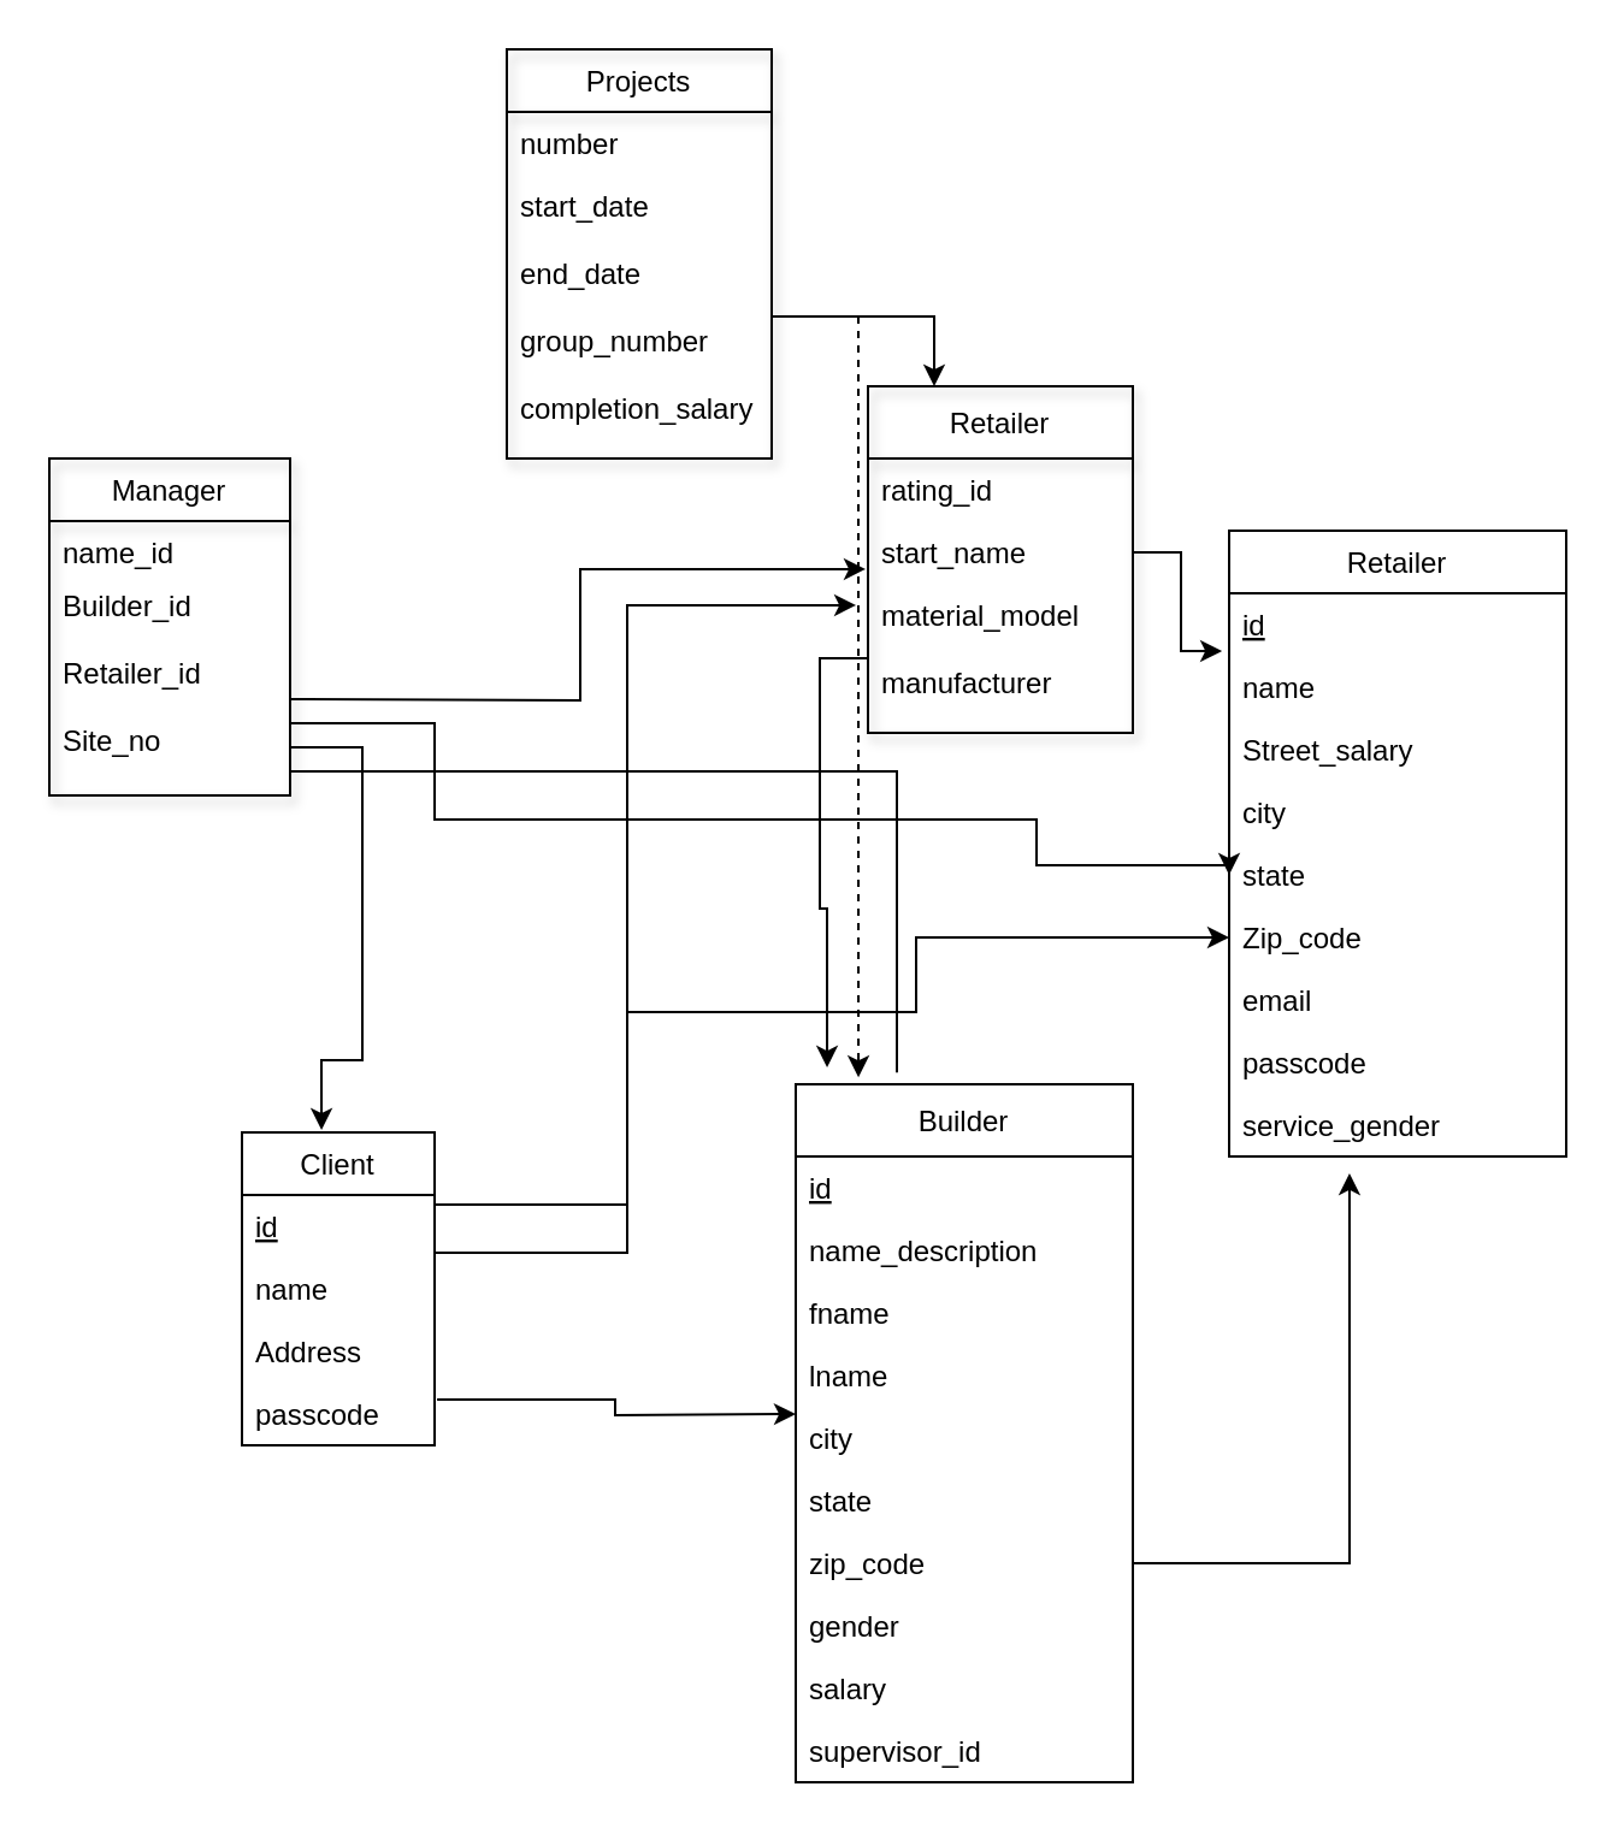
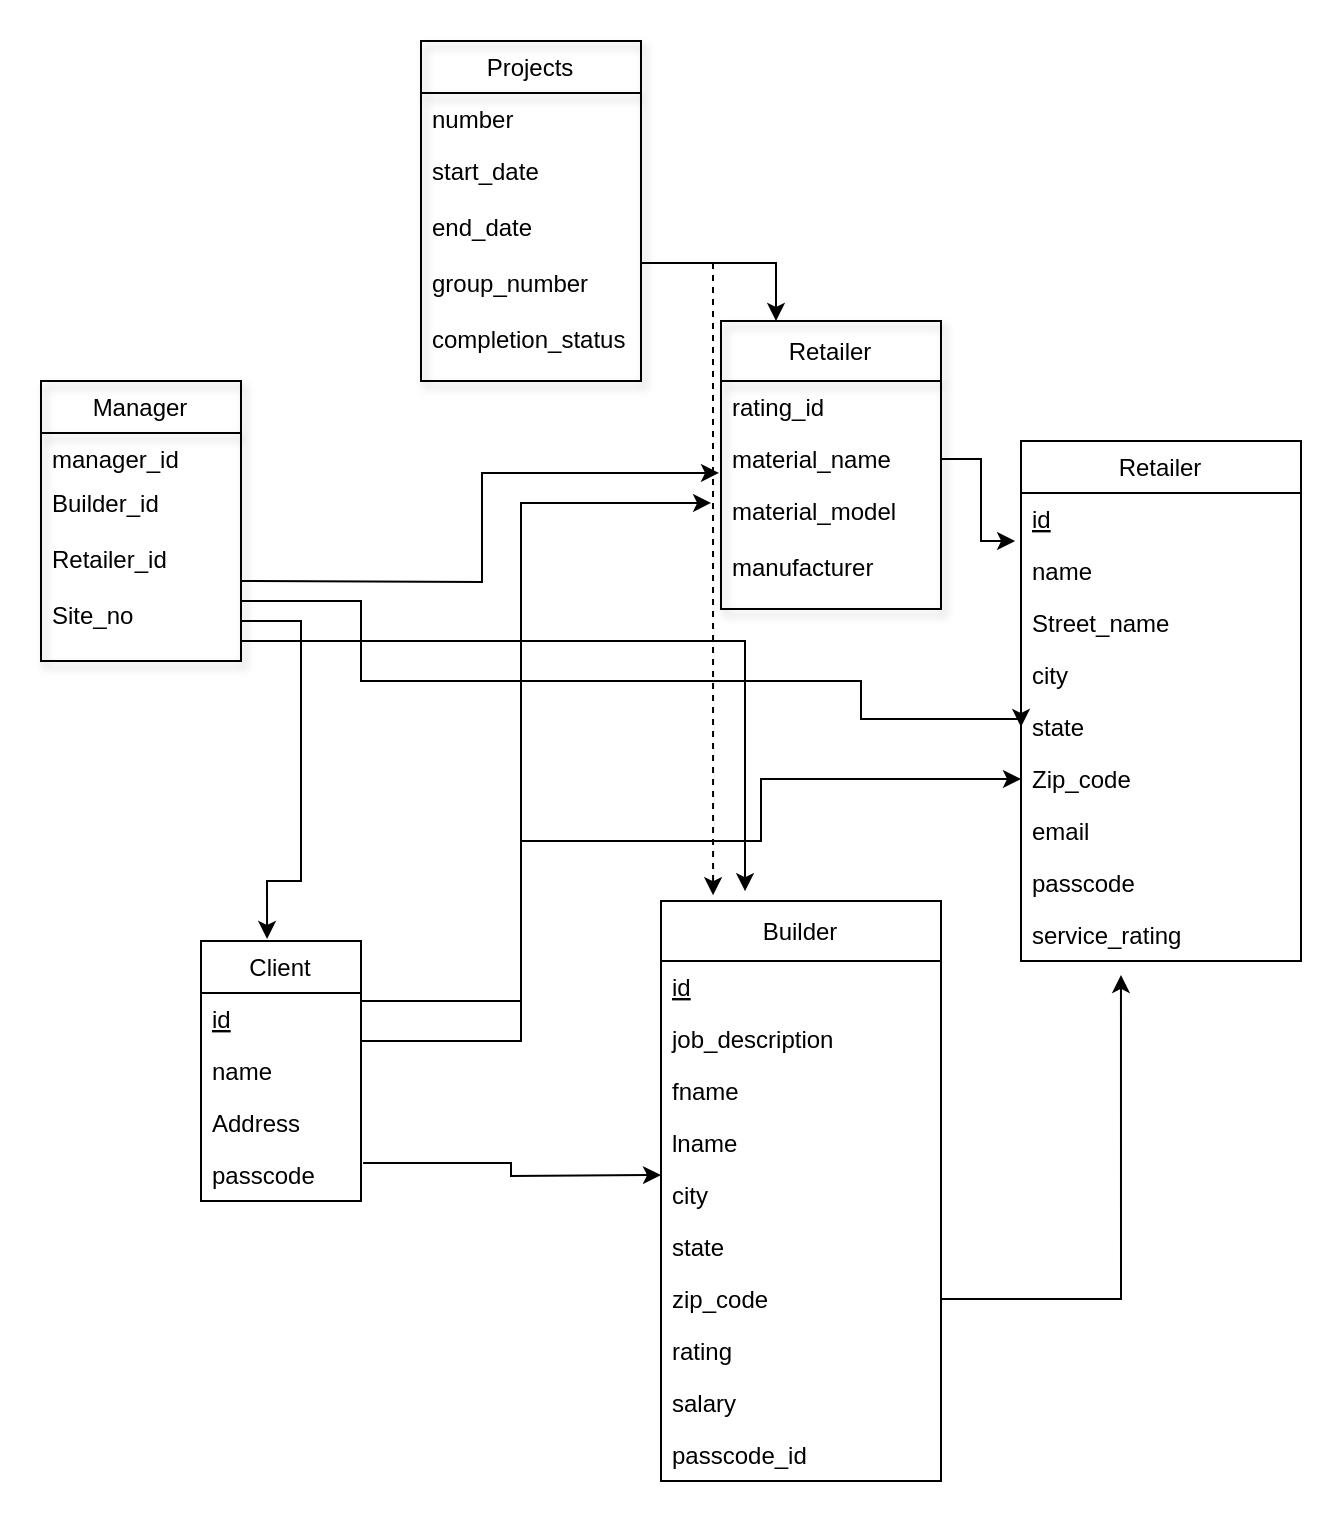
- <mxCell id="37" value="start_date&#10;&#10;end_date&#10;&#10;group_number&#10;&#10;completion_salary" style="text;strokeColor=none;fillColor=none;align=left;verticalAlign=top;spacingLeft=4;spacingRight=4;overflow=hidden;rotatable=0;points=[[0,0.5],[1,0.5]];portConstraint=eastwest;shadow=1;" vertex="1" parent="35"><mxGeometry y="52" width="110" height="118" as="geometry" /></mxCell>
+ <mxCell id="37" value="start_date&#10;&#10;end_date&#10;&#10;group_number&#10;&#10;completion_status" style="text;strokeColor=none;fillColor=none;align=left;verticalAlign=top;spacingLeft=4;spacingRight=4;overflow=hidden;rotatable=0;points=[[0,0.5],[1,0.5]];portConstraint=eastwest;shadow=1;" vertex="1" parent="35"><mxGeometry y="52" width="110" height="118" as="geometry" /></mxCell>
- <mxCell id="33" value="name_id" style="text;strokeColor=none;fillColor=none;align=left;verticalAlign=top;spacingLeft=4;spacingRight=4;overflow=hidden;rotatable=0;points=[[0,0.5],[1,0.5]];portConstraint=eastwest;shadow=1;" vertex="1" parent="32"><mxGeometry y="26" width="100" height="22" as="geometry" /></mxCell>
+ <mxCell id="33" value="manager_id" style="text;strokeColor=none;fillColor=none;align=left;verticalAlign=top;spacingLeft=4;spacingRight=4;overflow=hidden;rotatable=0;points=[[0,0.5],[1,0.5]];portConstraint=eastwest;shadow=1;" vertex="1" parent="32"><mxGeometry y="26" width="100" height="22" as="geometry" /></mxCell>
- <mxCell id="30" value="start_name" style="text;strokeColor=none;fillColor=none;align=left;verticalAlign=top;spacingLeft=4;spacingRight=4;overflow=hidden;rotatable=0;points=[[0,0.5],[1,0.5]];portConstraint=eastwest;shadow=1;" vertex="1" parent="28"><mxGeometry y="56" width="110" height="26" as="geometry" /></mxCell>
+ <mxCell id="30" value="material_name" style="text;strokeColor=none;fillColor=none;align=left;verticalAlign=top;spacingLeft=4;spacingRight=4;overflow=hidden;rotatable=0;points=[[0,0.5],[1,0.5]];portConstraint=eastwest;shadow=1;" vertex="1" parent="28"><mxGeometry y="56" width="110" height="26" as="geometry" /></mxCell>
- <mxCell id="21" value="Street_salary" style="text;strokeColor=none;fillColor=none;align=left;verticalAlign=top;spacingLeft=4;spacingRight=4;overflow=hidden;rotatable=0;points=[[0,0.5],[1,0.5]];portConstraint=eastwest;" parent="18" vertex="1"><mxGeometry y="78" width="140" height="26" as="geometry" /></mxCell>
+ <mxCell id="21" value="Street_name" style="text;strokeColor=none;fillColor=none;align=left;verticalAlign=top;spacingLeft=4;spacingRight=4;overflow=hidden;rotatable=0;points=[[0,0.5],[1,0.5]];portConstraint=eastwest;" parent="18" vertex="1"><mxGeometry y="78" width="140" height="26" as="geometry" /></mxCell>
- <mxCell id="46" style="edgeStyle=orthogonalEdgeStyle;rounded=0;orthogonalLoop=1;jettySize=auto;html=1;exitX=0;exitY=0.5;exitDx=0;exitDy=0;entryX=0.093;entryY=-0.024;entryDx=0;entryDy=0;entryPerimeter=0;" edge="1" parent="1" source="31" target="7"><mxGeometry relative="1" as="geometry" /></mxCell>
- <mxCell id="40" style="edgeStyle=orthogonalEdgeStyle;rounded=0;orthogonalLoop=1;jettySize=auto;html=1;exitX=1;exitY=0.641;exitDx=0;exitDy=0;entryX=0.3;entryY=-0.017;entryDx=0;entryDy=0;entryPerimeter=0;exitPerimeter=0;endArrow=none;" edge="1" parent="1" source="34" target="7"><mxGeometry relative="1" as="geometry"><Array as="points"><mxPoint x="120" y="320" /><mxPoint x="372" y="320" /></Array></mxGeometry></mxCell>
+ <mxCell id="40" style="edgeStyle=orthogonalEdgeStyle;rounded=0;orthogonalLoop=1;jettySize=auto;html=1;exitX=1;exitY=0.641;exitDx=0;exitDy=0;entryX=0.3;entryY=-0.017;entryDx=0;entryDy=0;entryPerimeter=0;exitPerimeter=0;" edge="1" parent="1" source="34" target="7"><mxGeometry relative="1" as="geometry"><Array as="points"><mxPoint x="120" y="320" /><mxPoint x="372" y="320" /></Array></mxGeometry></mxCell>
- <mxCell id="27" value="service_gender" style="text;strokeColor=none;fillColor=none;align=left;verticalAlign=top;spacingLeft=4;spacingRight=4;overflow=hidden;rotatable=0;points=[[0,0.5],[1,0.5]];portConstraint=eastwest;" parent="18" vertex="1"><mxGeometry y="234" width="140" height="26" as="geometry" /></mxCell>
+ <mxCell id="27" value="service_rating" style="text;strokeColor=none;fillColor=none;align=left;verticalAlign=top;spacingLeft=4;spacingRight=4;overflow=hidden;rotatable=0;points=[[0,0.5],[1,0.5]];portConstraint=eastwest;" parent="18" vertex="1"><mxGeometry y="234" width="140" height="26" as="geometry" /></mxCell>
- <mxCell id="9" value="name_description" style="text;strokeColor=none;fillColor=none;align=left;verticalAlign=top;spacingLeft=4;spacingRight=4;overflow=hidden;rotatable=0;points=[[0,0.5],[1,0.5]];portConstraint=eastwest;" parent="7" vertex="1"><mxGeometry y="56" width="140" height="26" as="geometry" /></mxCell>
+ <mxCell id="9" value="job_description" style="text;strokeColor=none;fillColor=none;align=left;verticalAlign=top;spacingLeft=4;spacingRight=4;overflow=hidden;rotatable=0;points=[[0,0.5],[1,0.5]];portConstraint=eastwest;" parent="7" vertex="1"><mxGeometry y="56" width="140" height="26" as="geometry" /></mxCell>
- <mxCell id="15" value="gender" style="text;strokeColor=none;fillColor=none;align=left;verticalAlign=top;spacingLeft=4;spacingRight=4;overflow=hidden;rotatable=0;points=[[0,0.5],[1,0.5]];portConstraint=eastwest;" parent="7" vertex="1"><mxGeometry y="212" width="140" height="26" as="geometry" /></mxCell>
+ <mxCell id="15" value="rating" style="text;strokeColor=none;fillColor=none;align=left;verticalAlign=top;spacingLeft=4;spacingRight=4;overflow=hidden;rotatable=0;points=[[0,0.5],[1,0.5]];portConstraint=eastwest;" parent="7" vertex="1"><mxGeometry y="212" width="140" height="26" as="geometry" /></mxCell>
- <mxCell id="17" value="supervisor_id" style="text;strokeColor=none;fillColor=none;align=left;verticalAlign=top;spacingLeft=4;spacingRight=4;overflow=hidden;rotatable=0;points=[[0,0.5],[1,0.5]];portConstraint=eastwest;" parent="7" vertex="1"><mxGeometry y="264" width="140" height="26" as="geometry" /></mxCell>
+ <mxCell id="17" value="passcode_id" style="text;strokeColor=none;fillColor=none;align=left;verticalAlign=top;spacingLeft=4;spacingRight=4;overflow=hidden;rotatable=0;points=[[0,0.5],[1,0.5]];portConstraint=eastwest;" parent="7" vertex="1"><mxGeometry y="264" width="140" height="26" as="geometry" /></mxCell>
